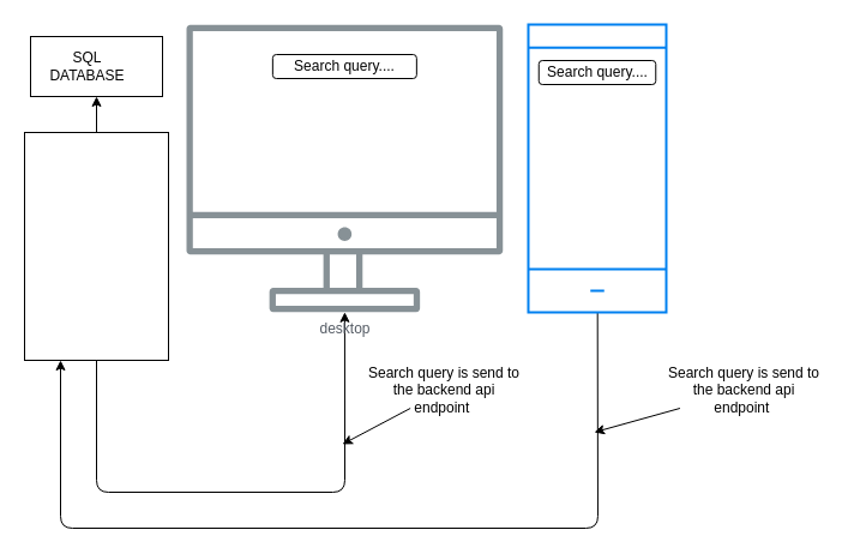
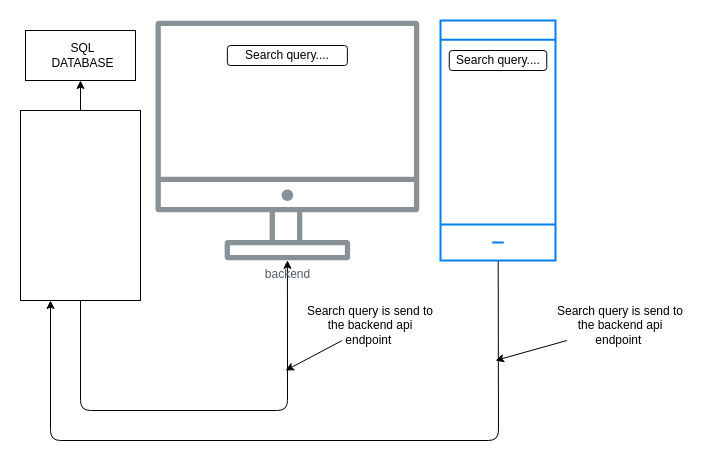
- <mxCell id="3" value="SQL&lt;br&gt;DATABASE" style="text;html=1;strokeColor=none;fillColor=none;align=center;verticalAlign=middle;whiteSpace=wrap;rounded=0;" vertex="1" parent="1"><mxGeometry x="40" y="40" width="65" height="30" as="geometry" /></mxCell>
+ <mxCell id="3" value="SQL&lt;br&gt;DATABASE" style="text;html=1;strokeColor=none;fillColor=none;align=center;verticalAlign=middle;whiteSpace=wrap;rounded=0;" vertex="1" parent="1"><mxGeometry x="50" y="40" width="65" height="30" as="geometry" /></mxCell>
- <mxCell id="9" value="desktop" style="sketch=0;outlineConnect=0;gradientColor=none;fontColor=#545B64;strokeColor=none;fillColor=#879196;dashed=0;verticalLabelPosition=bottom;verticalAlign=top;align=center;html=1;fontSize=12;fontStyle=0;aspect=fixed;shape=mxgraph.aws4.illustration_desktop;pointerEvents=1" vertex="1" parent="1"><mxGeometry x="155" y="20" width="263.74" height="240" as="geometry" /></mxCell>
+ <mxCell id="9" value="backend" style="sketch=0;outlineConnect=0;gradientColor=none;fontColor=#545B64;strokeColor=none;fillColor=#879196;dashed=0;verticalLabelPosition=bottom;verticalAlign=top;align=center;html=1;fontSize=12;fontStyle=0;aspect=fixed;shape=mxgraph.aws4.illustration_desktop;pointerEvents=1" vertex="1" parent="1"><mxGeometry x="155" y="20" width="263.74" height="240" as="geometry" /></mxCell>
